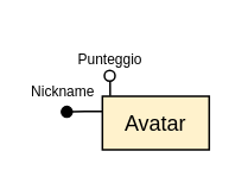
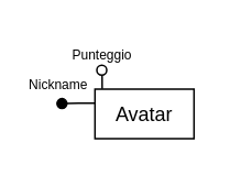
- <mxCell id="2" value="Avatar" style="whiteSpace=wrap;html=1;align=center;fillColor=#fff2cc;" vertex="1" parent="1"><mxGeometry x="56.88" y="53.5" width="60" height="30" as="geometry" /></mxCell>
+ <mxCell id="2" value="Avatar" style="whiteSpace=wrap;html=1;align=center;" vertex="1" parent="1"><mxGeometry x="56.88" y="53.5" width="60" height="30" as="geometry" /></mxCell>
